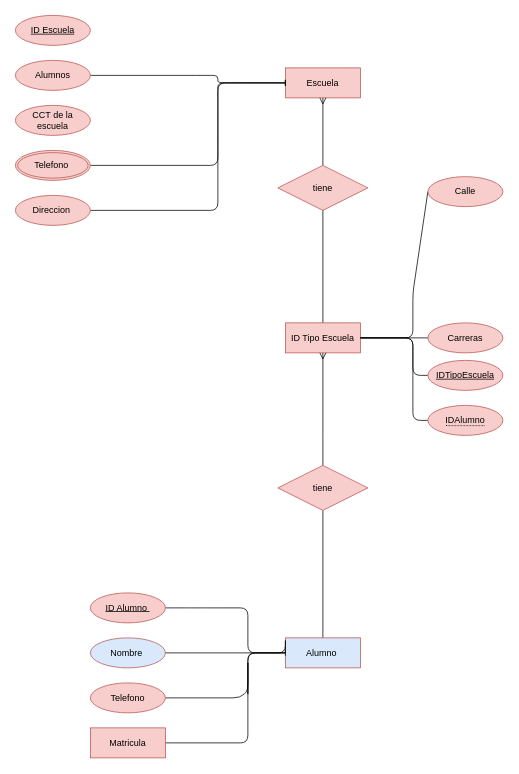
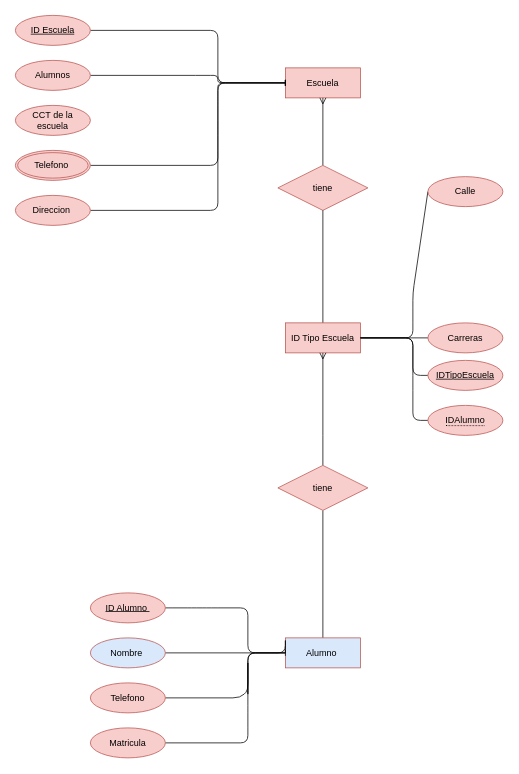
+ <mxCell id="6" style="edgeStyle=none;html=1;entryX=0;entryY=0.5;entryDx=0;entryDy=0;endArrow=baseDash;endFill=0;" edge="1" parent="1" source="7" target="2"><mxGeometry relative="1" as="geometry"><Array as="points"><mxPoint x="290" y="40" /><mxPoint x="290" y="110" /></Array></mxGeometry></mxCell>
- <mxCell id="35" value="Matricula" style="whiteSpace=wrap;html=1;align=center;fillColor=#f8cecc;strokeColor=#b85450;rounded=0;" vertex="1" parent="1"><mxGeometry x="120" y="970" width="100" height="40" as="geometry" /></mxCell>
+ <mxCell id="35" value="Matricula" style="ellipse;whiteSpace=wrap;html=1;align=center;fillColor=#f8cecc;strokeColor=#b85450;" vertex="1" parent="1"><mxGeometry x="120" y="970" width="100" height="40" as="geometry" /></mxCell>
